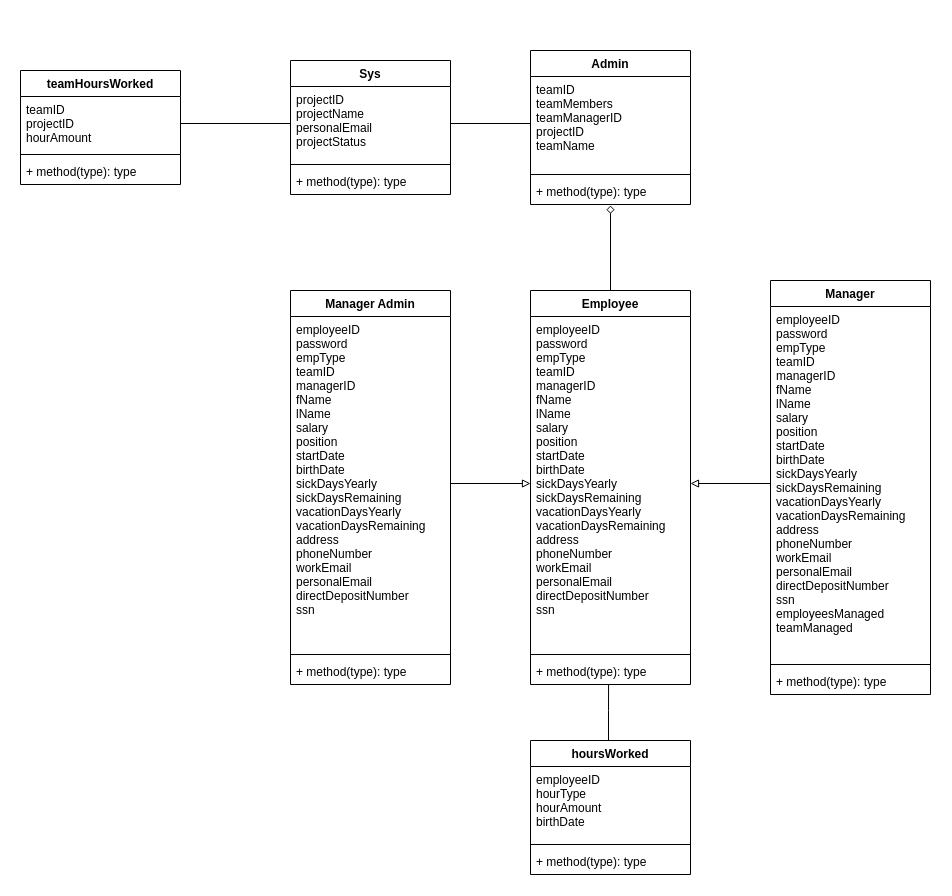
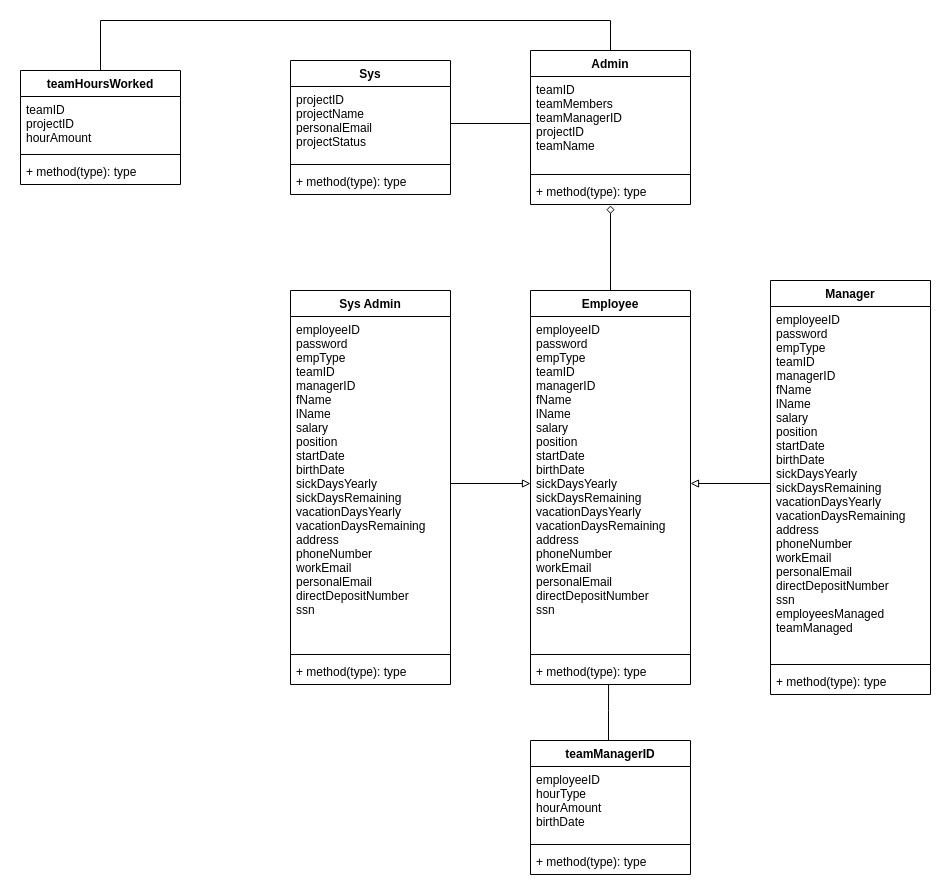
+ <mxCell id="11" style="edgeStyle=orthogonalEdgeStyle;rounded=0;orthogonalLoop=1;jettySize=auto;html=1;entryX=0.5;entryY=0;entryDx=0;entryDy=0;endArrow=none;endFill=0;" edge="1" parent="1" source="12" target="27"><mxGeometry relative="1" as="geometry"><Array as="points"><mxPoint x="610" y="20" /><mxPoint x="100" y="20" /></Array></mxGeometry></mxCell>
- <mxCell id="31" style="edgeStyle=orthogonalEdgeStyle;rounded=0;orthogonalLoop=1;jettySize=auto;html=1;entryX=0;entryY=0.5;entryDx=0;entryDy=0;endArrow=none;endFill=0;" edge="1" parent="1" source="28" target="17"><mxGeometry relative="1" as="geometry" /></mxCell>
- <mxCell id="22" value="Manager Admin" style="swimlane;fontStyle=1;align=center;verticalAlign=top;childLayout=stackLayout;horizontal=1;startSize=26;horizontalStack=0;resizeParent=1;resizeParentMax=0;resizeLast=0;collapsible=1;marginBottom=0;" parent="1" vertex="1"><mxGeometry x="290" y="290" width="160" height="394" as="geometry" /></mxCell>
+ <mxCell id="22" value="Sys Admin" style="swimlane;fontStyle=1;align=center;verticalAlign=top;childLayout=stackLayout;horizontal=1;startSize=26;horizontalStack=0;resizeParent=1;resizeParentMax=0;resizeLast=0;collapsible=1;marginBottom=0;" parent="1" vertex="1"><mxGeometry x="290" y="290" width="160" height="394" as="geometry" /></mxCell>
- <mxCell id="33" value="hoursWorked" style="swimlane;fontStyle=1;align=center;verticalAlign=top;childLayout=stackLayout;horizontal=1;startSize=26;horizontalStack=0;resizeParent=1;resizeParentMax=0;resizeLast=0;collapsible=1;marginBottom=0;" vertex="1" parent="1"><mxGeometry x="530" y="740" width="160" height="134" as="geometry" /></mxCell>
+ <mxCell id="33" value="teamManagerID" style="swimlane;fontStyle=1;align=center;verticalAlign=top;childLayout=stackLayout;horizontal=1;startSize=26;horizontalStack=0;resizeParent=1;resizeParentMax=0;resizeLast=0;collapsible=1;marginBottom=0;" vertex="1" parent="1"><mxGeometry x="530" y="740" width="160" height="134" as="geometry" /></mxCell>
